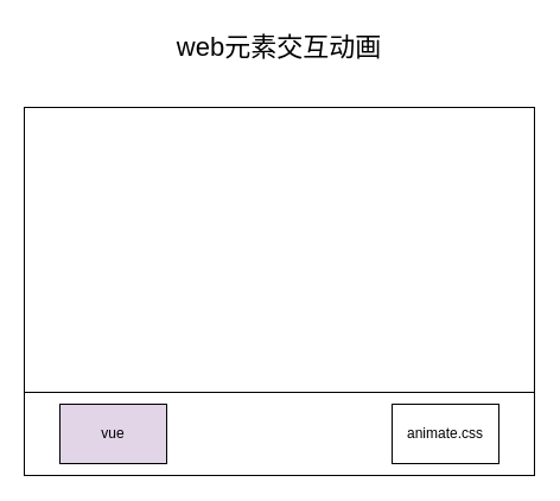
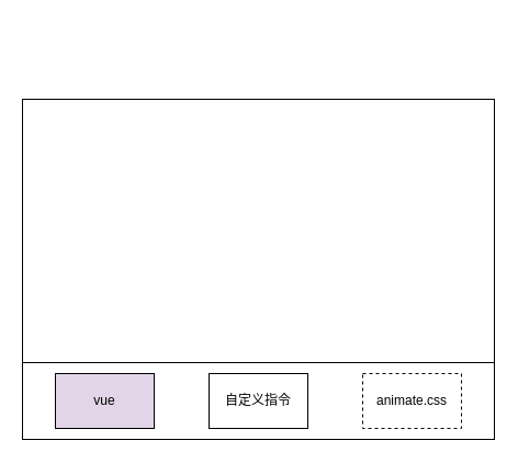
- <mxCell id="7" value="&lt;font style=&quot;font-size: 22px&quot;&gt;web元素交互动画&lt;/font&gt;" style="text;html=1;strokeColor=none;fillColor=none;align=center;verticalAlign=middle;whiteSpace=wrap;rounded=0;" vertex="1" parent="1"><mxGeometry x="130" y="20" width="210" height="40" as="geometry" /></mxCell>
+ <mxCell id="4" value="自定义指令" style="rounded=0;whiteSpace=wrap;html=1;" vertex="1" parent="1"><mxGeometry x="190" y="340" width="90" height="50" as="geometry" /></mxCell>
- <mxCell id="6" value="animate.css" style="rounded=0;whiteSpace=wrap;html=1;" vertex="1" parent="1"><mxGeometry x="330" y="340" width="90" height="50" as="geometry" /></mxCell>
+ <mxCell id="6" value="animate.css" style="rounded=0;whiteSpace=wrap;html=1;dashed=1;" vertex="1" parent="1"><mxGeometry x="330" y="340" width="90" height="50" as="geometry" /></mxCell>
